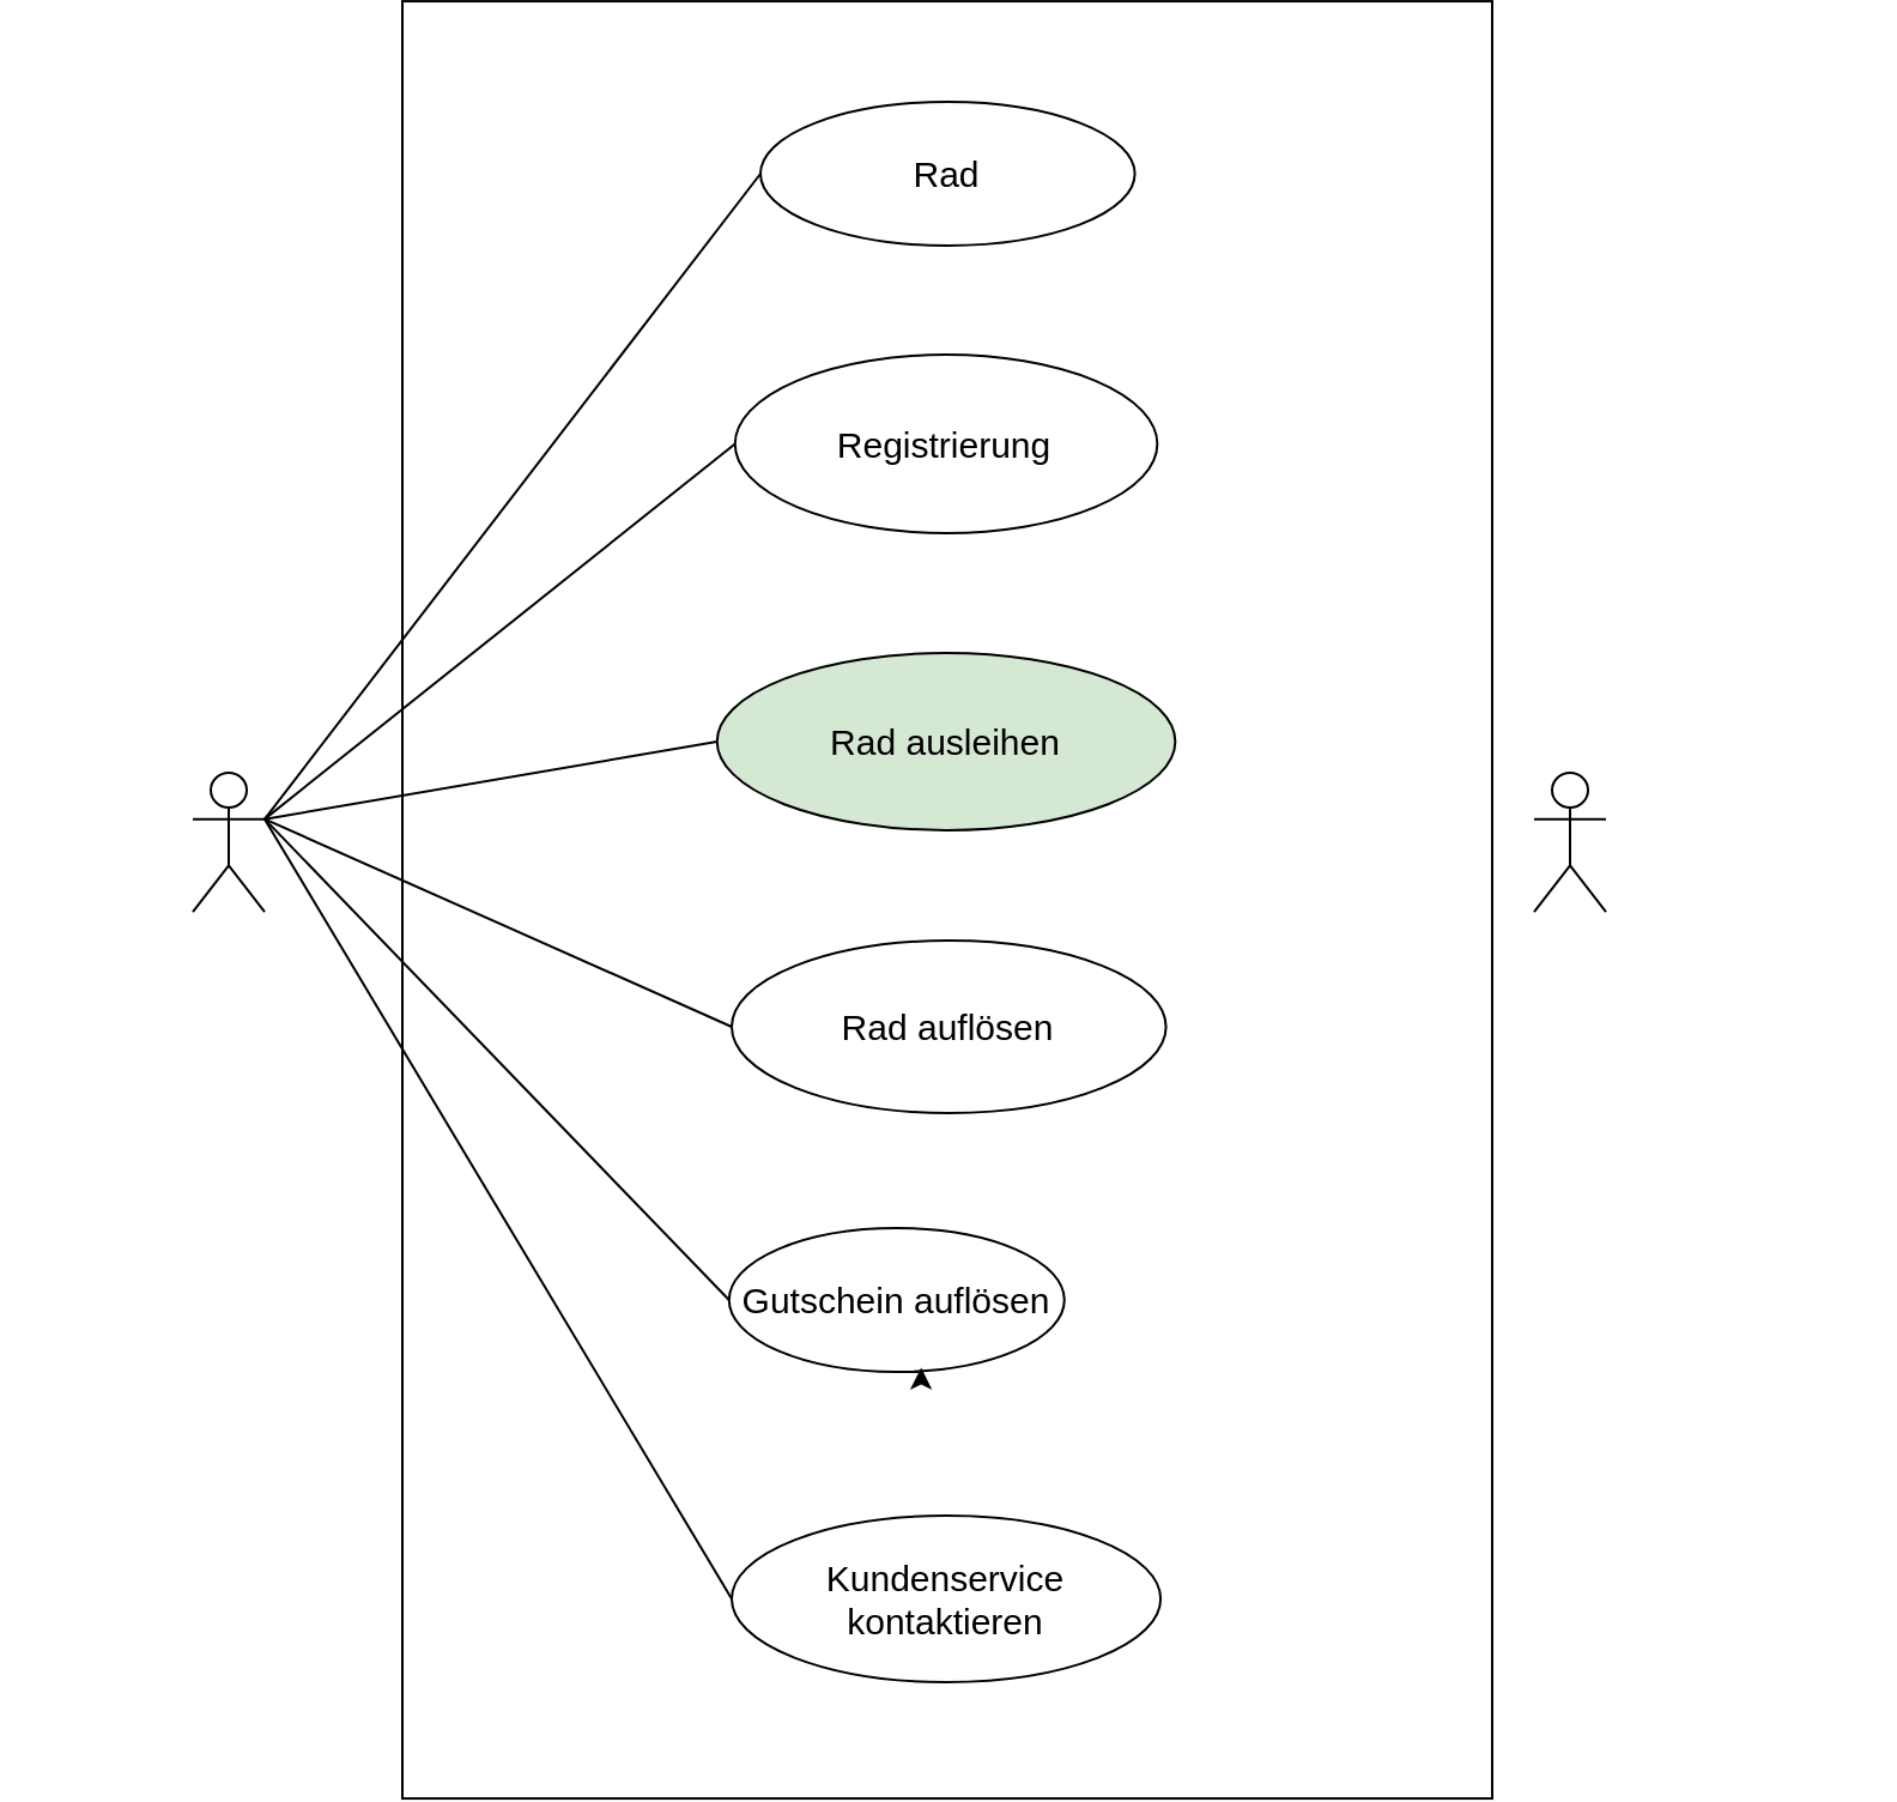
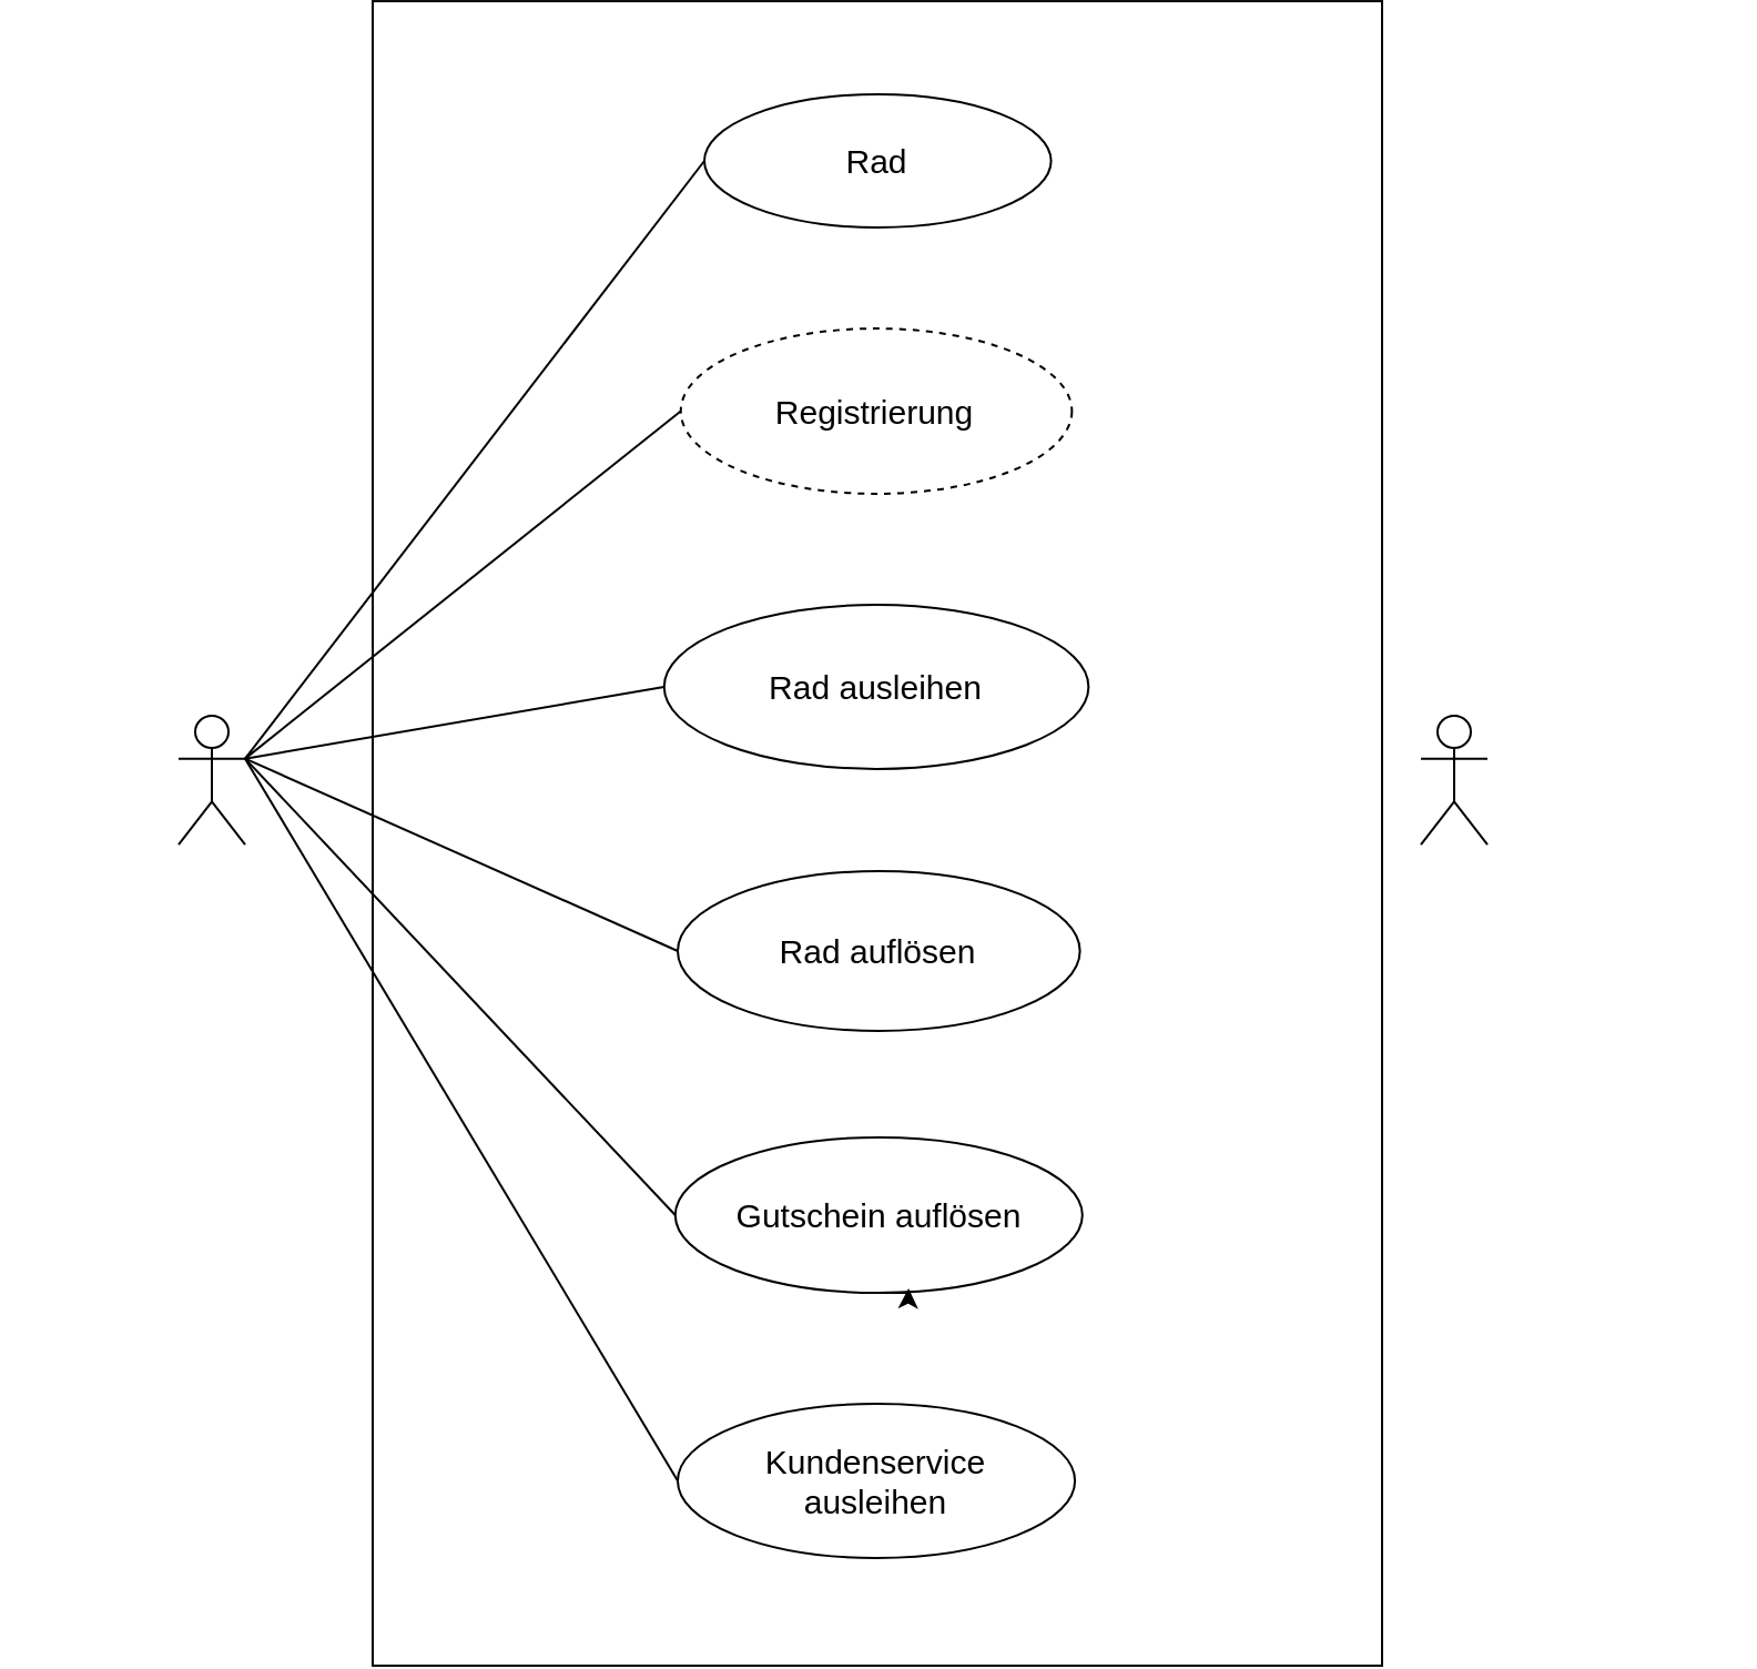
- <mxCell id="6" value="Registrierung" style="ellipse;whiteSpace=wrap;html=1;fontSize=15;" parent="1" vertex="1"><mxGeometry x="306.38" y="125.53" width="176.3" height="74.47" as="geometry" /></mxCell>
+ <mxCell id="6" value="Registrierung" style="ellipse;whiteSpace=wrap;html=1;fontSize=15;dashed=1;" parent="1" vertex="1"><mxGeometry x="306.38" y="125.53" width="176.3" height="74.47" as="geometry" /></mxCell>
- <mxCell id="12" value="Rad ausleihen" style="ellipse;whiteSpace=wrap;html=1;fontSize=15;fillColor=#d5e8d4;" parent="1" vertex="1"><mxGeometry x="298.88" y="250" width="191.3" height="73.94" as="geometry" /></mxCell>
+ <mxCell id="12" value="Rad ausleihen" style="ellipse;whiteSpace=wrap;html=1;fontSize=15;" parent="1" vertex="1"><mxGeometry x="298.88" y="250" width="191.3" height="73.94" as="geometry" /></mxCell>
- <mxCell id="7" value="Gutschein auflösen" style="ellipse;whiteSpace=wrap;html=1;fontSize=15;" parent="1" vertex="1"><mxGeometry x="303.89" y="490" width="140" height="60" as="geometry" /></mxCell>
+ <mxCell id="7" value="Gutschein auflösen" style="ellipse;whiteSpace=wrap;html=1;fontSize=15;" parent="1" vertex="1"><mxGeometry x="303.89" y="490" width="183.52" height="70" as="geometry" /></mxCell>
- <mxCell id="8" value="Kundenservice&lt;br style=&quot;font-size: 15px;&quot;&gt;kontaktieren" style="ellipse;whiteSpace=wrap;html=1;fontSize=15;" parent="1" vertex="1"><mxGeometry x="305" y="610" width="179.07" height="69.47" as="geometry" /></mxCell>
+ <mxCell id="8" value="Kundenservice&lt;br style=&quot;font-size: 15px;&quot;&gt;ausleihen" style="ellipse;whiteSpace=wrap;html=1;fontSize=15;" parent="1" vertex="1"><mxGeometry x="305" y="610" width="179.07" height="69.47" as="geometry" /></mxCell>
